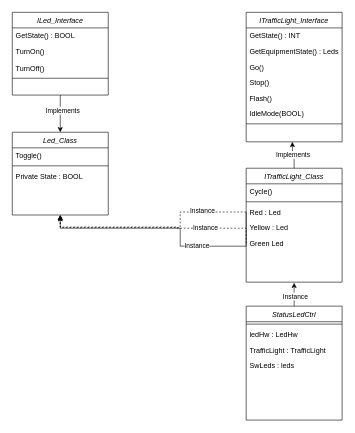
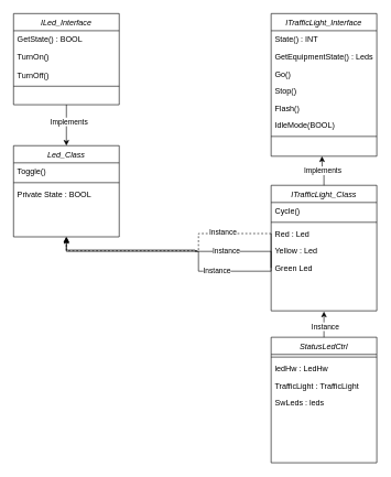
- <mxCell id="14" value="GetState() : INT" style="text;align=left;verticalAlign=top;spacingLeft=4;spacingRight=4;overflow=hidden;rotatable=0;points=[[0,0.5],[1,0.5]];portConstraint=eastwest;" parent="13" vertex="1"><mxGeometry y="26" width="160" height="26" as="geometry" /></mxCell>
+ <mxCell id="14" value="State() : INT" style="text;align=left;verticalAlign=top;spacingLeft=4;spacingRight=4;overflow=hidden;rotatable=0;points=[[0,0.5],[1,0.5]];portConstraint=eastwest;" parent="13" vertex="1"><mxGeometry y="26" width="160" height="26" as="geometry" /></mxCell>
- <mxCell id="31" style="edgeStyle=orthogonalEdgeStyle;rounded=0;orthogonalLoop=1;jettySize=auto;html=1;exitX=0;exitY=0.5;exitDx=0;exitDy=0;entryX=0.5;entryY=1;entryDx=0;entryDy=0;dashed=1;" parent="1" source="28" target="9" edge="1"><mxGeometry relative="1" as="geometry"><Array as="points"><mxPoint x="410" y="380" /><mxPoint x="295" y="380" /><mxPoint x="295" y="378" /><mxPoint x="100" y="378" /></Array></mxGeometry></mxCell>
+ <mxCell id="31" style="edgeStyle=orthogonalEdgeStyle;rounded=0;orthogonalLoop=1;jettySize=auto;html=1;exitX=0;exitY=0.5;exitDx=0;exitDy=0;entryX=0.5;entryY=1;entryDx=0;entryDy=0;" parent="1" source="28" target="9" edge="1"><mxGeometry relative="1" as="geometry"><Array as="points"><mxPoint x="410" y="380" /><mxPoint x="295" y="380" /><mxPoint x="295" y="378" /><mxPoint x="100" y="378" /></Array></mxGeometry></mxCell>
